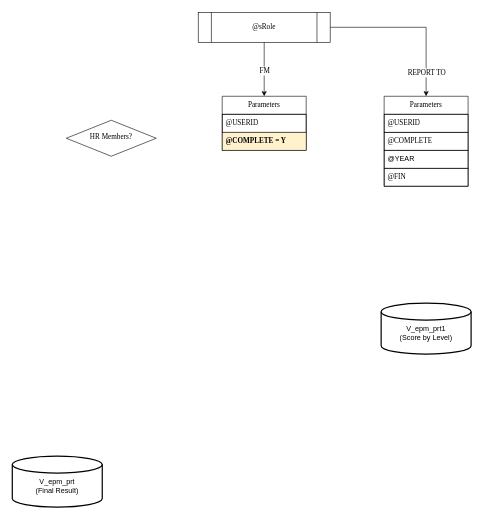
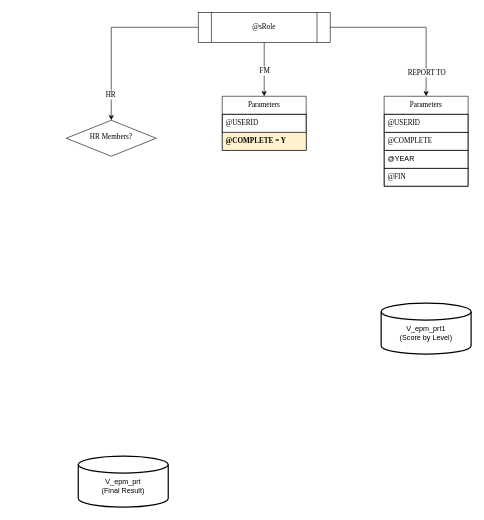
+ <mxCell id="3" style="edgeStyle=orthogonalEdgeStyle;rounded=0;orthogonalLoop=1;jettySize=auto;html=1;entryX=0.5;entryY=0;entryDx=0;entryDy=0;" edge="1" parent="1" source="9" target="2"><mxGeometry relative="1" as="geometry"><mxPoint x="190" y="160" as="targetPoint" /></mxGeometry></mxCell>
+ <mxCell id="4" value="&lt;font style=&quot;font-size: 12px;&quot; face=&quot;Verdana&quot;&gt;HR&lt;/font&gt;" style="edgeLabel;html=1;align=center;verticalAlign=middle;resizable=0;points=[];" vertex="1" connectable="0" parent="3"><mxGeometry x="0.714" y="-2" relative="1" as="geometry"><mxPoint as="offset" /></mxGeometry></mxCell>
- <mxCell id="19" value="&lt;br&gt;V_epm_prt&lt;br&gt;(Final Result)" style="strokeWidth=2;html=1;shape=mxgraph.flowchart.database;whiteSpace=wrap;" vertex="1" parent="1"><mxGeometry y="760" width="150" height="85" as="geometry" x="20" /></mxCell>
+ <mxCell id="19" value="&lt;br&gt;V_epm_prt&lt;br&gt;(Final Result)" style="strokeWidth=2;html=1;shape=mxgraph.flowchart.database;whiteSpace=wrap;" vertex="1" parent="1"><mxGeometry x="130" y="760" width="150" height="85" as="geometry" /></mxCell>
